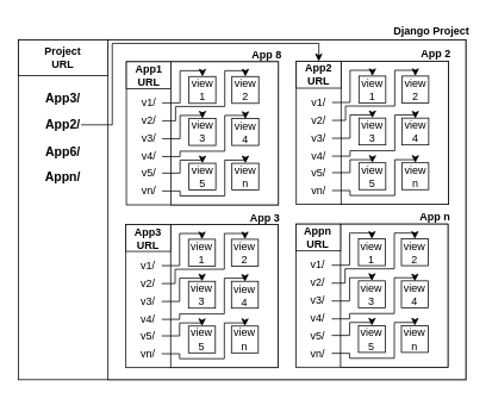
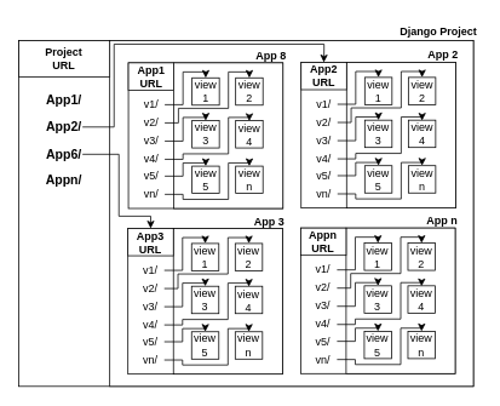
- <mxCell id="19" value="App3/" style="text;html=1;align=center;verticalAlign=middle;whiteSpace=wrap;rounded=0;fontStyle=1;fontSize=14;" vertex="1" parent="1"><mxGeometry x="50.25" y="94" width="40" height="30" as="geometry" /></mxCell>
+ <mxCell id="19" value="App1/" style="text;html=1;align=center;verticalAlign=middle;whiteSpace=wrap;rounded=0;fontStyle=1;fontSize=14;" vertex="1" parent="1"><mxGeometry x="50.25" y="94" width="40" height="30" as="geometry" /></mxCell>
+ <mxCell id="22" style="edgeStyle=orthogonalEdgeStyle;rounded=0;orthogonalLoop=1;jettySize=auto;html=1;exitX=1;exitY=0.5;exitDx=0;exitDy=0;entryX=0.5;entryY=0;entryDx=0;entryDy=0;" edge="1" parent="1" source="23" target="46"><mxGeometry relative="1" as="geometry"><mxPoint x="90.25" y="172" as="sourcePoint" /><mxPoint x="165.246" y="253.5" as="targetPoint" /><Array as="points"><mxPoint x="130.25" y="169" /><mxPoint x="130.25" y="237" /><mxPoint x="165.25" y="237" /></Array></mxGeometry></mxCell>
